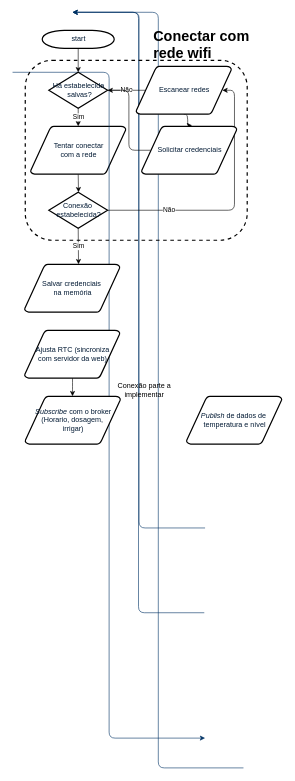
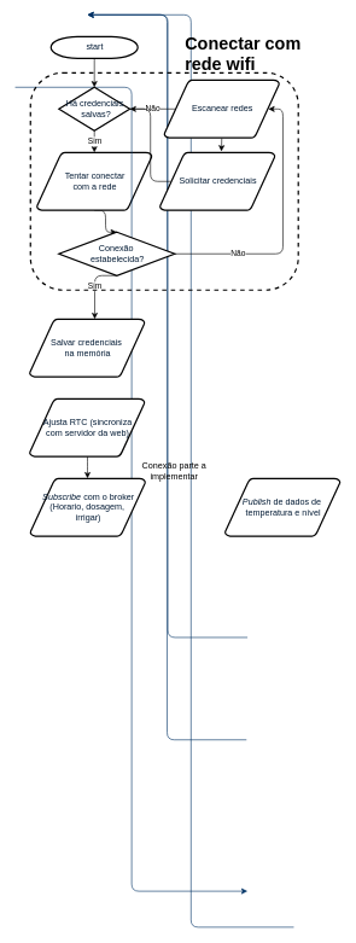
- <mxCell id="12" value="&lt;font style=&quot;font-size: 12px&quot;&gt;Há estabelecida&lt;br&gt;&amp;nbsp;salvas?&lt;/font&gt;" style="shape=mxgraph.flowchart.decision;fillColor=#FFFFFF;strokeColor=#000000;strokeWidth=2;gradientColor=none;gradientDirection=north;fontColor=#001933;fontStyle=0;html=1;" vertex="1" parent="1"><mxGeometry x="80.5" y="120" width="98" height="60" as="geometry" /></mxCell>
+ <mxCell id="12" value="&lt;font style=&quot;font-size: 12px&quot;&gt;Há credenciais&lt;br&gt;&amp;nbsp;salvas?&lt;/font&gt;" style="shape=mxgraph.flowchart.decision;fillColor=#FFFFFF;strokeColor=#000000;strokeWidth=2;gradientColor=none;gradientDirection=north;fontColor=#001933;fontStyle=0;html=1;" vertex="1" parent="1"><mxGeometry x="80.5" y="120" width="98" height="60" as="geometry" /></mxCell>
- <mxCell id="19" value="Solicitar credenciais" style="shape=mxgraph.flowchart.data;fillColor=#FFFFFF;strokeColor=#000000;strokeWidth=2;gradientColor=none;gradientDirection=north;fontColor=#001933;fontStyle=0;html=1;" vertex="1" parent="1"><mxGeometry x="235" y="210" width="159" height="80" as="geometry" /></mxCell>
+ <mxCell id="19" value="Solicitar credenciais" style="shape=mxgraph.flowchart.data;fillColor=#FFFFFF;strokeColor=#000000;strokeWidth=2;gradientColor=none;gradientDirection=north;fontColor=#001933;fontStyle=0;html=1;" vertex="1" parent="1"><mxGeometry x="220" y="210" width="159" height="80" as="geometry" /></mxCell>
- <mxCell id="17" value="Conexão&amp;nbsp;&lt;br&gt;estabelecida?" style="shape=mxgraph.flowchart.decision;fillColor=#FFFFFF;strokeColor=#000000;strokeWidth=2;gradientColor=none;gradientDirection=north;fontColor=#001933;fontStyle=0;html=1;" vertex="1" parent="1"><mxGeometry x="80.5" y="320" width="98" height="60" as="geometry" /></mxCell>
+ <mxCell id="17" value="Conexão&amp;nbsp;&lt;br&gt;estabelecida?" style="shape=mxgraph.flowchart.decision;fillColor=#FFFFFF;strokeColor=#000000;strokeWidth=2;gradientColor=none;gradientDirection=north;fontColor=#001933;fontStyle=0;html=1;" vertex="1" parent="1"><mxGeometry x="80.5" y="320" width="160" height="60" as="geometry" /></mxCell>
